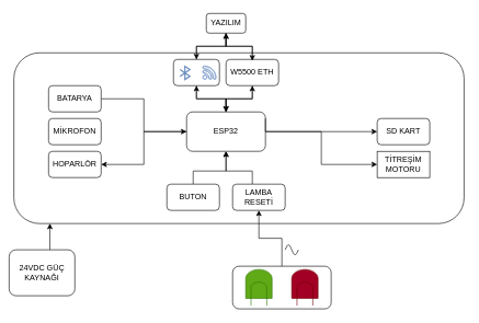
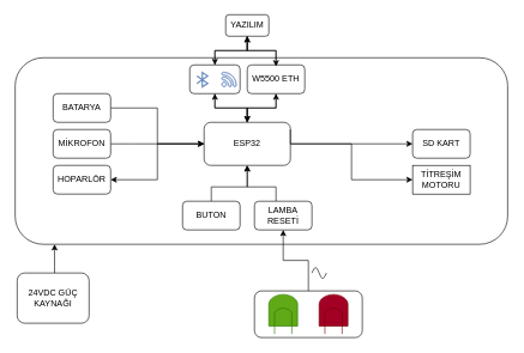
+ <mxCell id="16" style="edgeStyle=orthogonalEdgeStyle;rounded=0;orthogonalLoop=1;jettySize=auto;html=1;" edge="1" parent="1" source="17" target="11"><mxGeometry relative="1" as="geometry"><Array as="points"><mxPoint x="183" y="200" /><mxPoint x="183" y="200" /></Array></mxGeometry></mxCell>
- <mxCell id="25" value="24VDC GÜÇ KAYNAĞI" style="rounded=1;whiteSpace=wrap;html=1;" vertex="1" parent="1"><mxGeometry x="13" y="380" width="100" height="70" as="geometry" /></mxCell>
+ <mxCell id="25" value="24VDC GÜÇ KAYNAĞI" style="rounded=1;whiteSpace=wrap;html=1;" vertex="1" parent="1"><mxGeometry x="23" y="380" width="100" height="70" as="geometry" /></mxCell>
